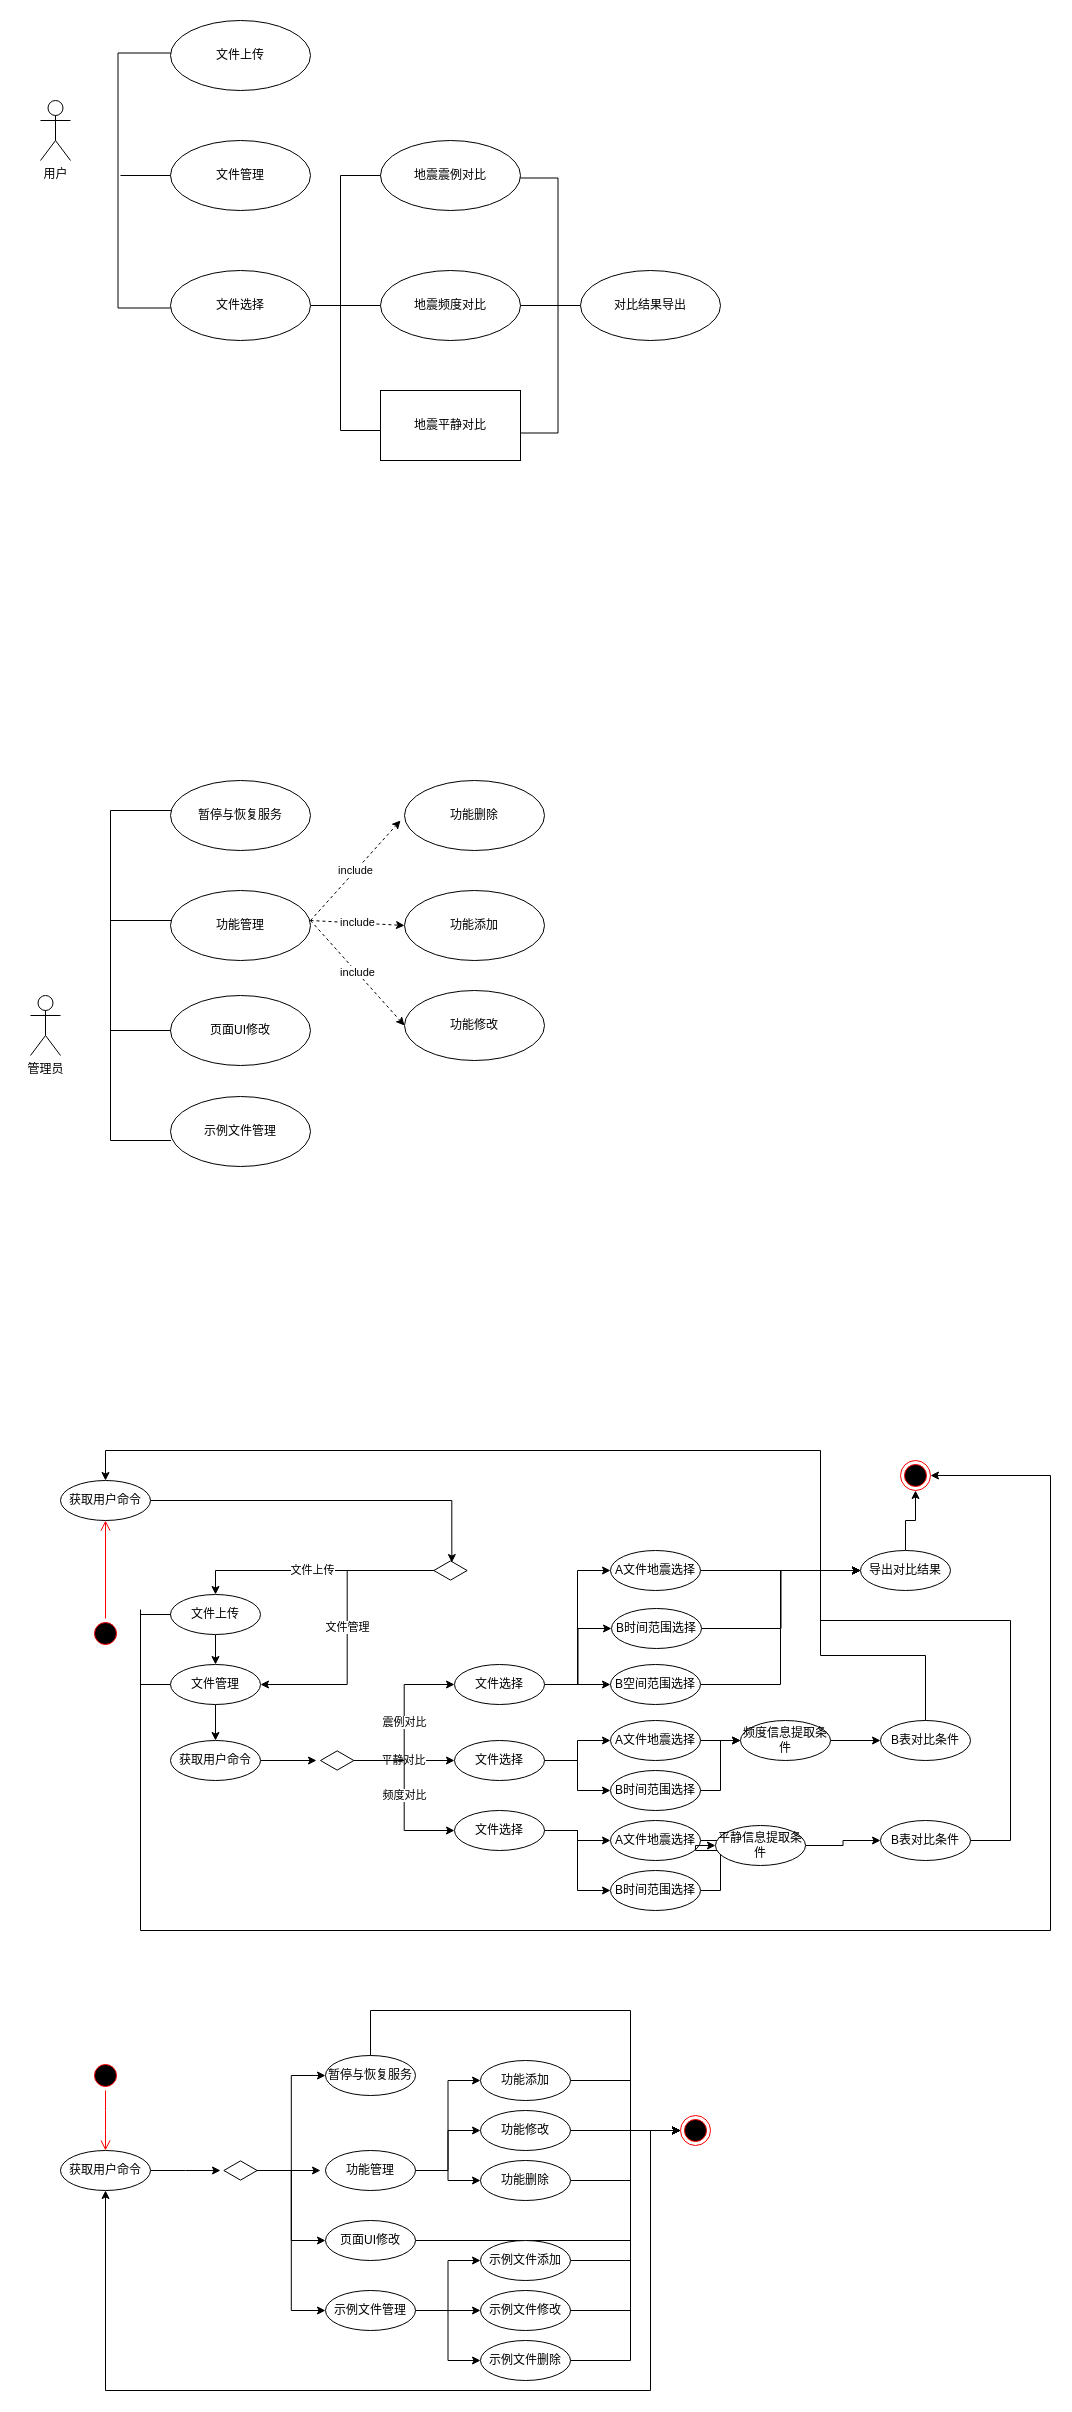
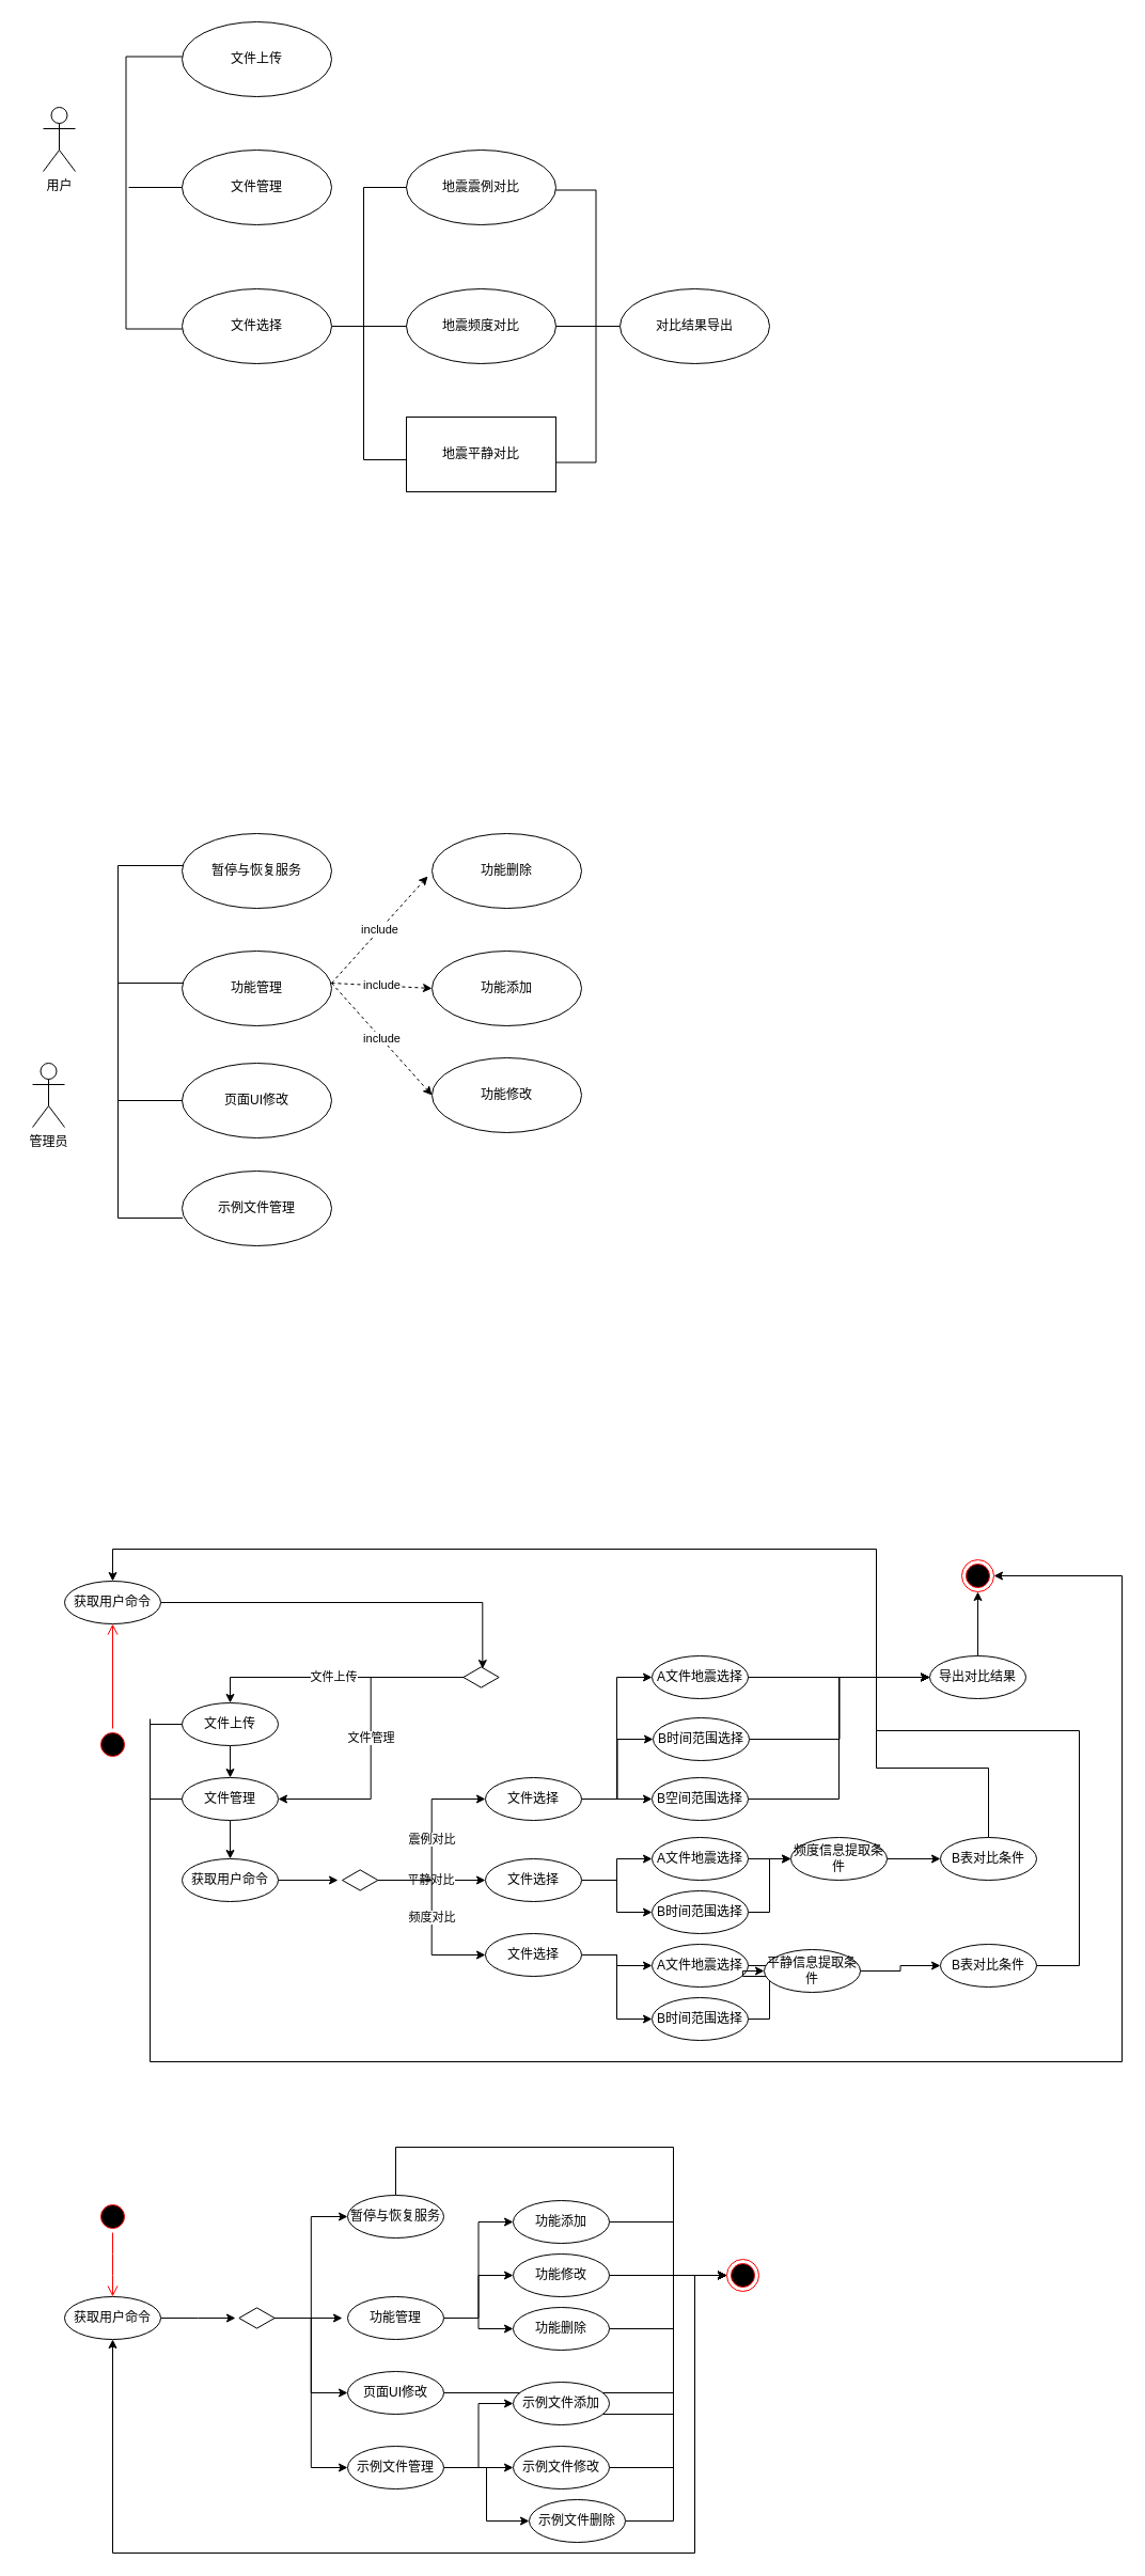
- <mxCell id="64" value="导出对比结果" style="ellipse;whiteSpace=wrap;html=1;" vertex="1" parent="1"><mxGeometry x="860" y="1550" width="90" height="40" as="geometry" /></mxCell>
+ <mxCell id="64" value="导出对比结果" style="ellipse;whiteSpace=wrap;html=1;" vertex="1" parent="1"><mxGeometry x="870" y="1550" width="90" height="40" as="geometry" /></mxCell>
- <mxCell id="113" value="示例文件添加" style="ellipse;whiteSpace=wrap;html=1;" vertex="1" parent="1"><mxGeometry x="480" y="2240" width="90" height="40" as="geometry" /></mxCell>
+ <mxCell id="113" value="示例文件添加" style="ellipse;whiteSpace=wrap;html=1;" vertex="1" parent="1"><mxGeometry x="480" y="2230" width="90" height="40" as="geometry" /></mxCell>
- <mxCell id="117" value="示例文件删除" style="ellipse;whiteSpace=wrap;html=1;" vertex="1" parent="1"><mxGeometry x="480" y="2340" width="90" height="40" as="geometry" /></mxCell>
+ <mxCell id="117" value="示例文件删除" style="ellipse;whiteSpace=wrap;html=1;" vertex="1" parent="1"><mxGeometry x="495" y="2340" width="90" height="40" as="geometry" /></mxCell>
